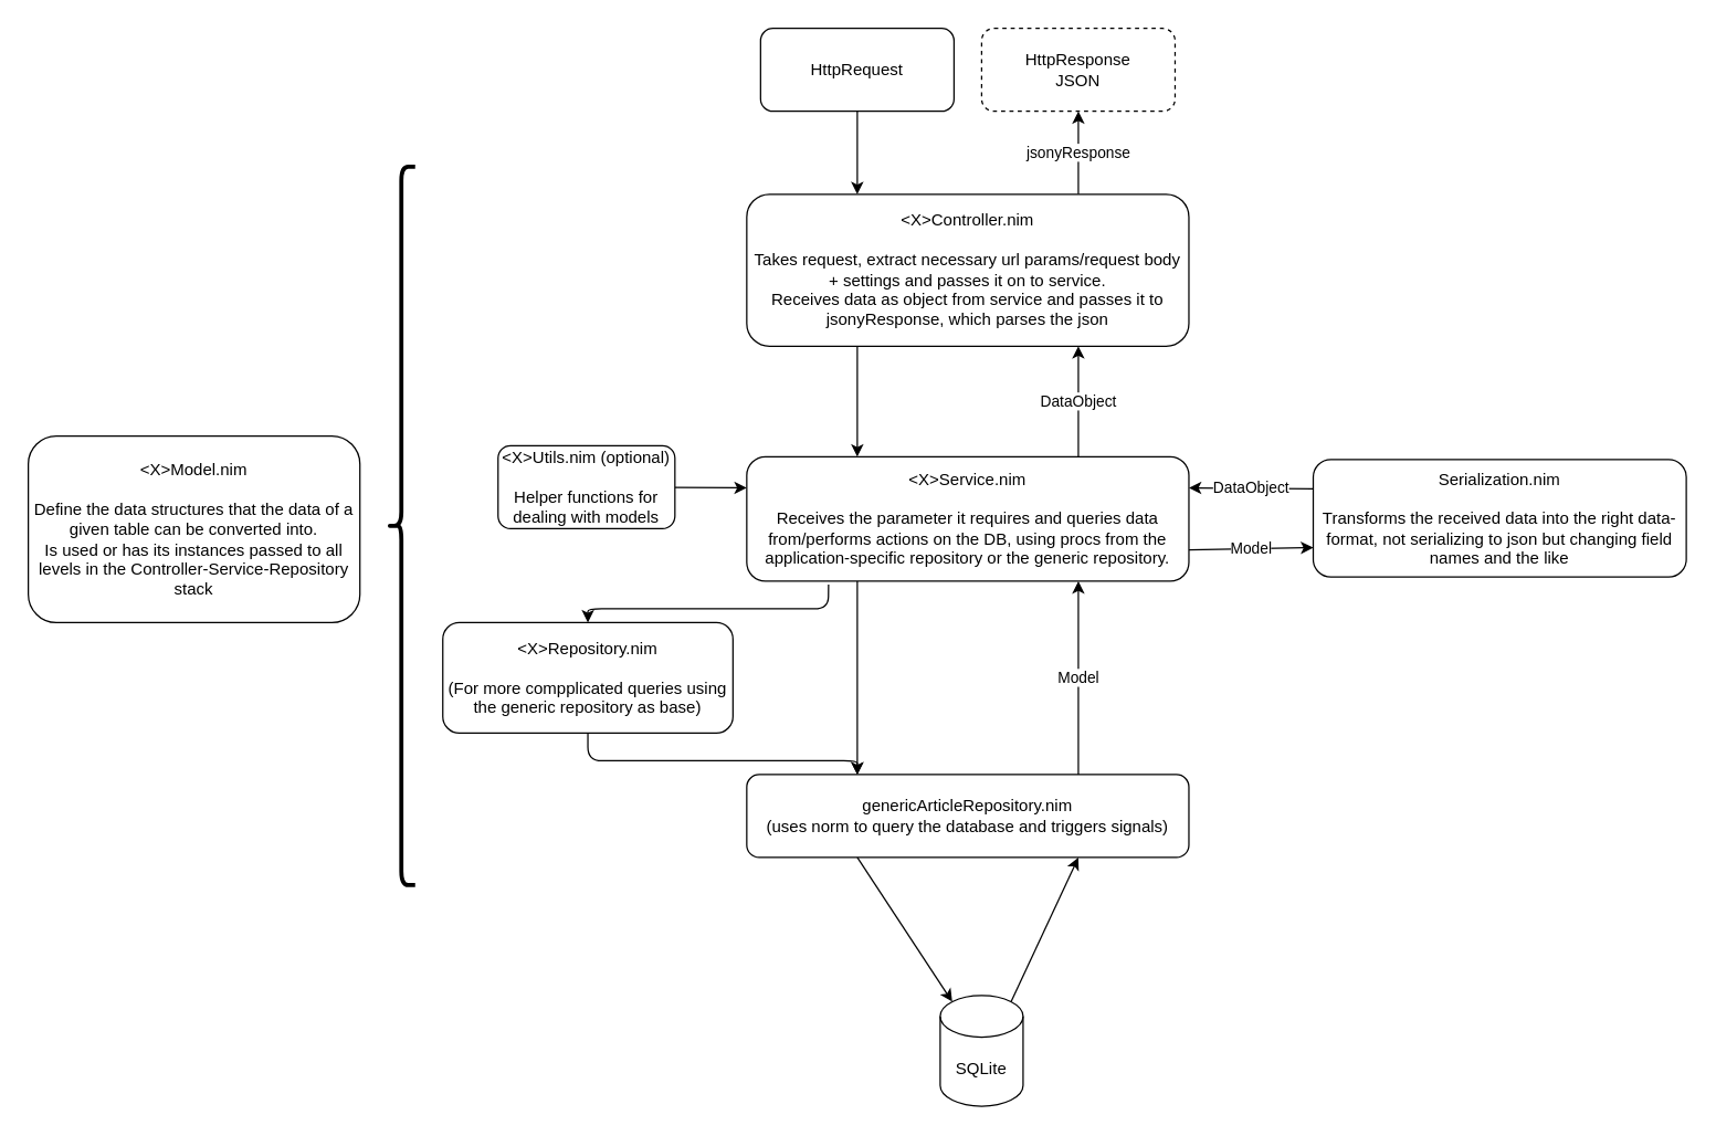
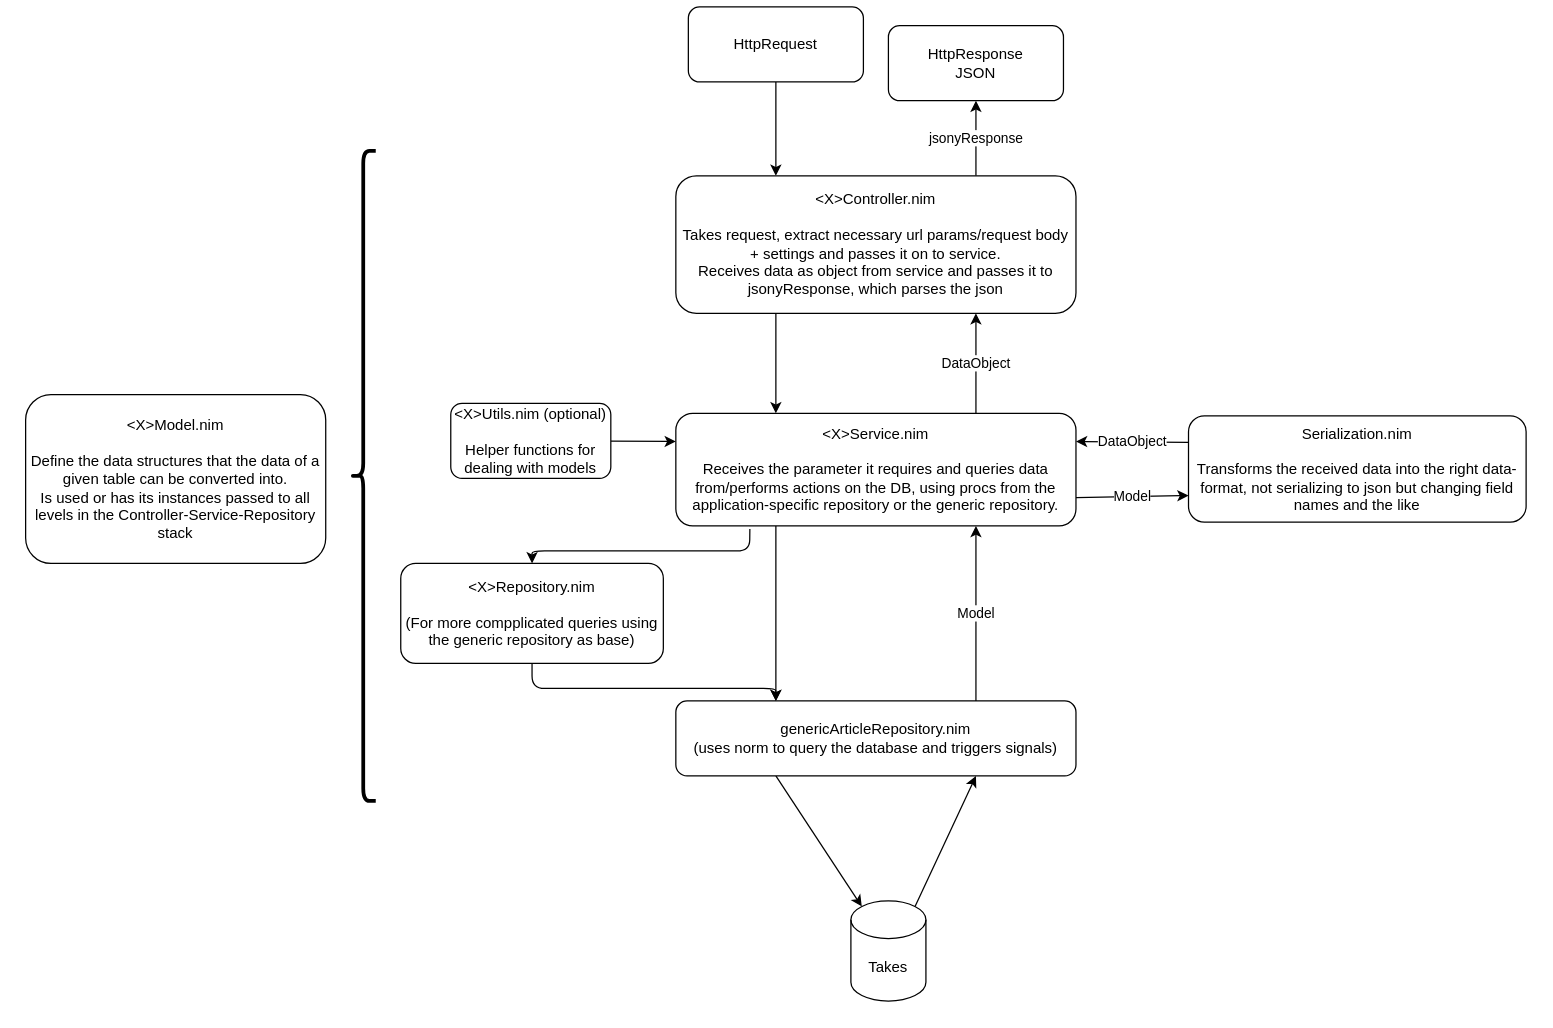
- <mxCell id="3" value="HttpRequest" style="rounded=1;whiteSpace=wrap;html=1;" parent="1" vertex="1"><mxGeometry x="550" y="20" width="140" height="60" as="geometry" /></mxCell>
+ <mxCell id="3" value="HttpRequest" style="rounded=1;whiteSpace=wrap;html=1;" parent="1" vertex="1"><mxGeometry x="550" y="5" width="140" height="60" as="geometry" /></mxCell>
- <mxCell id="4" value="HttpResponse&lt;br&gt;JSON" style="rounded=1;whiteSpace=wrap;html=1;dashed=1;" parent="1" vertex="1"><mxGeometry x="710" y="20" width="140" height="60" as="geometry" /></mxCell>
+ <mxCell id="4" value="HttpResponse&lt;br&gt;JSON" style="rounded=1;whiteSpace=wrap;html=1;" parent="1" vertex="1"><mxGeometry x="710" y="20" width="140" height="60" as="geometry" /></mxCell>
- <mxCell id="19" value="SQLite" style="shape=cylinder3;whiteSpace=wrap;html=1;boundedLbl=1;backgroundOutline=1;size=15;" parent="1" vertex="1"><mxGeometry x="680" y="720" width="60" height="80" as="geometry" /></mxCell>
+ <mxCell id="19" value="Takes" style="shape=cylinder3;whiteSpace=wrap;html=1;boundedLbl=1;backgroundOutline=1;size=15;" parent="1" vertex="1"><mxGeometry x="680" y="720" width="60" height="80" as="geometry" /></mxCell>
